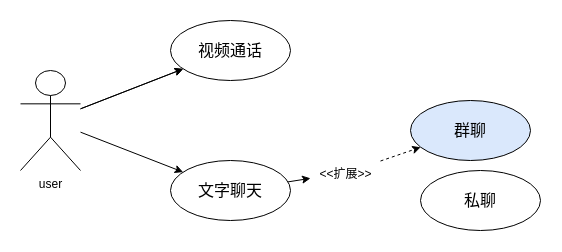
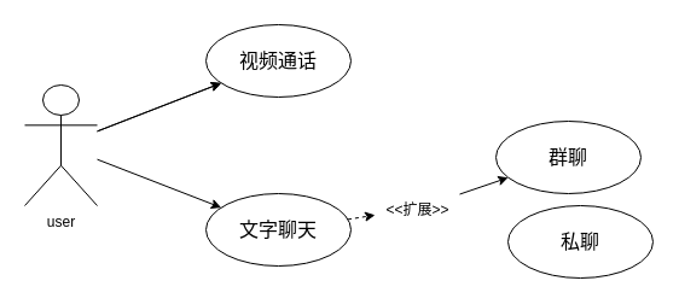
- <mxCell id="11" value="群聊" style="ellipse;whiteSpace=wrap;html=1;fontSize=16;fillColor=#dae8fc;" parent="1" vertex="1"><mxGeometry x="410" y="100" width="120" height="60" as="geometry" /></mxCell>
+ <mxCell id="11" value="群聊" style="ellipse;whiteSpace=wrap;html=1;fontSize=16;" parent="1" vertex="1"><mxGeometry x="410" y="100" width="120" height="60" as="geometry" /></mxCell>
- <mxCell id="9" value="" style="edgeStyle=none;rounded=0;orthogonalLoop=1;jettySize=auto;html=1;dashed=1;" parent="1" source="10" target="11" edge="1"><mxGeometry relative="1" as="geometry" /></mxCell>
+ <mxCell id="9" value="" style="edgeStyle=none;rounded=0;orthogonalLoop=1;jettySize=auto;html=1;" parent="1" source="10" target="11" edge="1"><mxGeometry relative="1" as="geometry" /></mxCell>
- <mxCell id="7" value="" style="edgeStyle=none;rounded=0;orthogonalLoop=1;jettySize=auto;html=1;" parent="1" source="8" target="10" edge="1"><mxGeometry relative="1" as="geometry" /></mxCell>
+ <mxCell id="7" value="" style="edgeStyle=none;rounded=0;orthogonalLoop=1;jettySize=auto;html=1;dashed=1;" parent="1" source="8" target="10" edge="1"><mxGeometry relative="1" as="geometry" /></mxCell>
